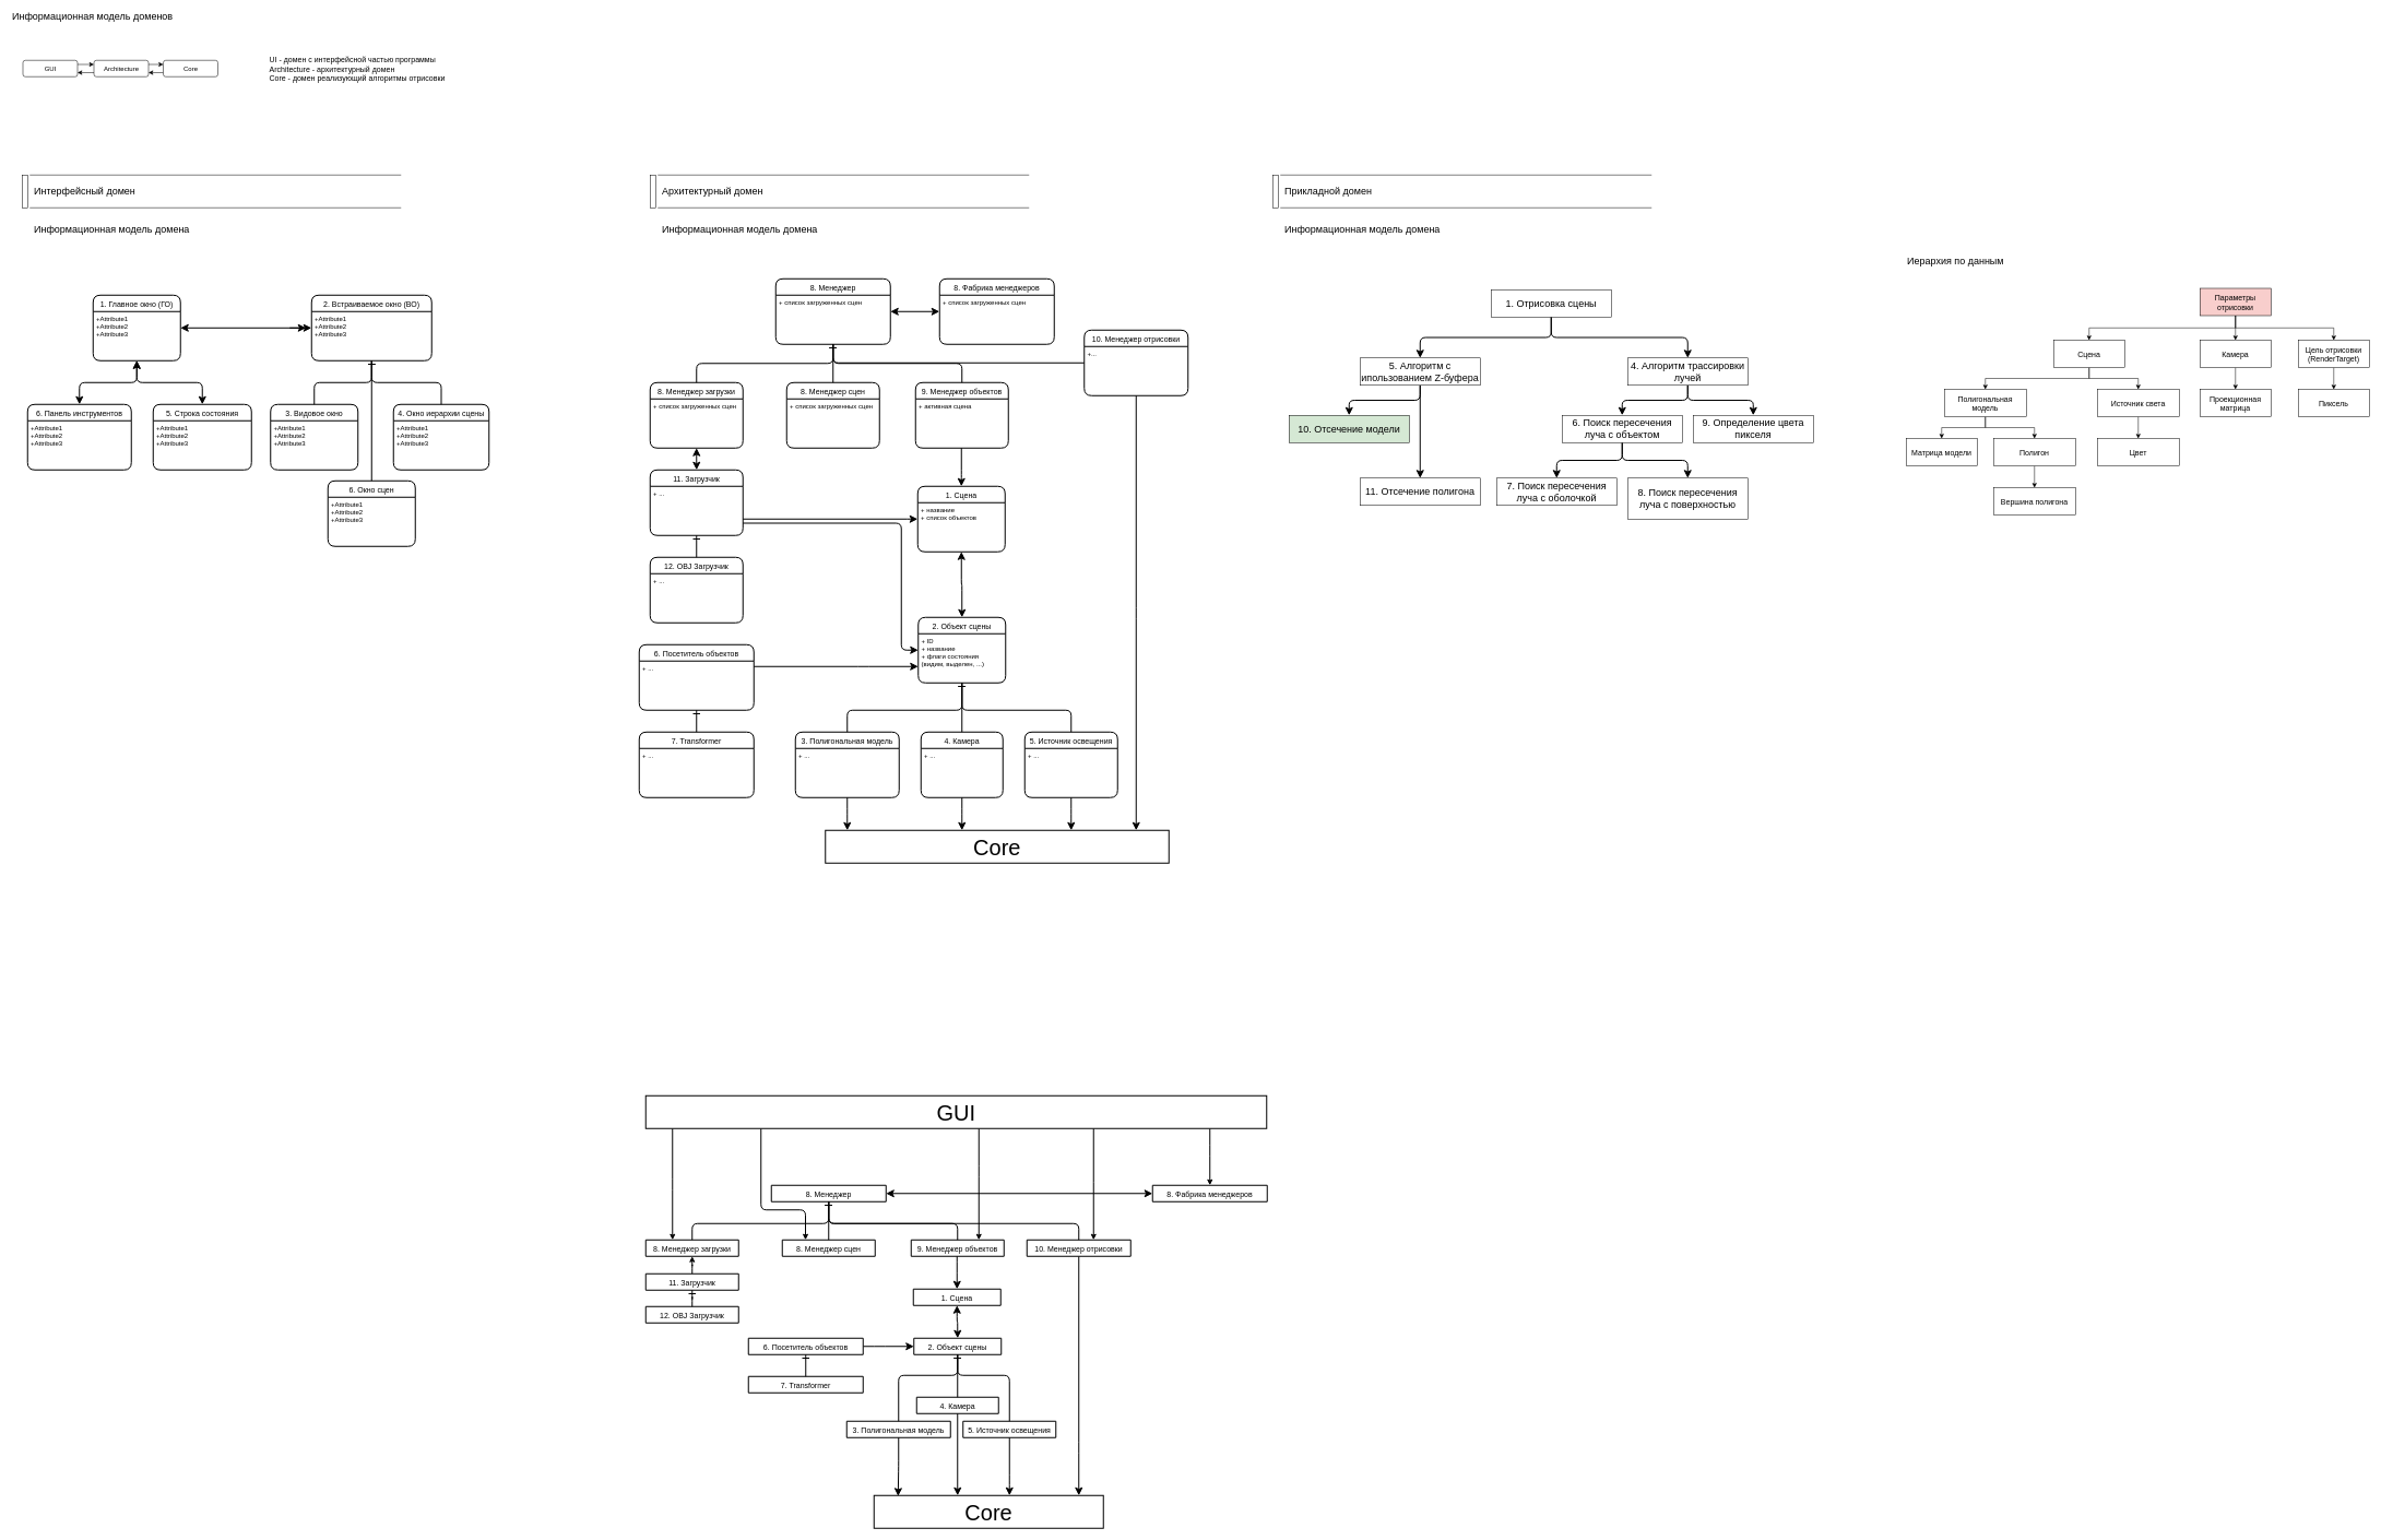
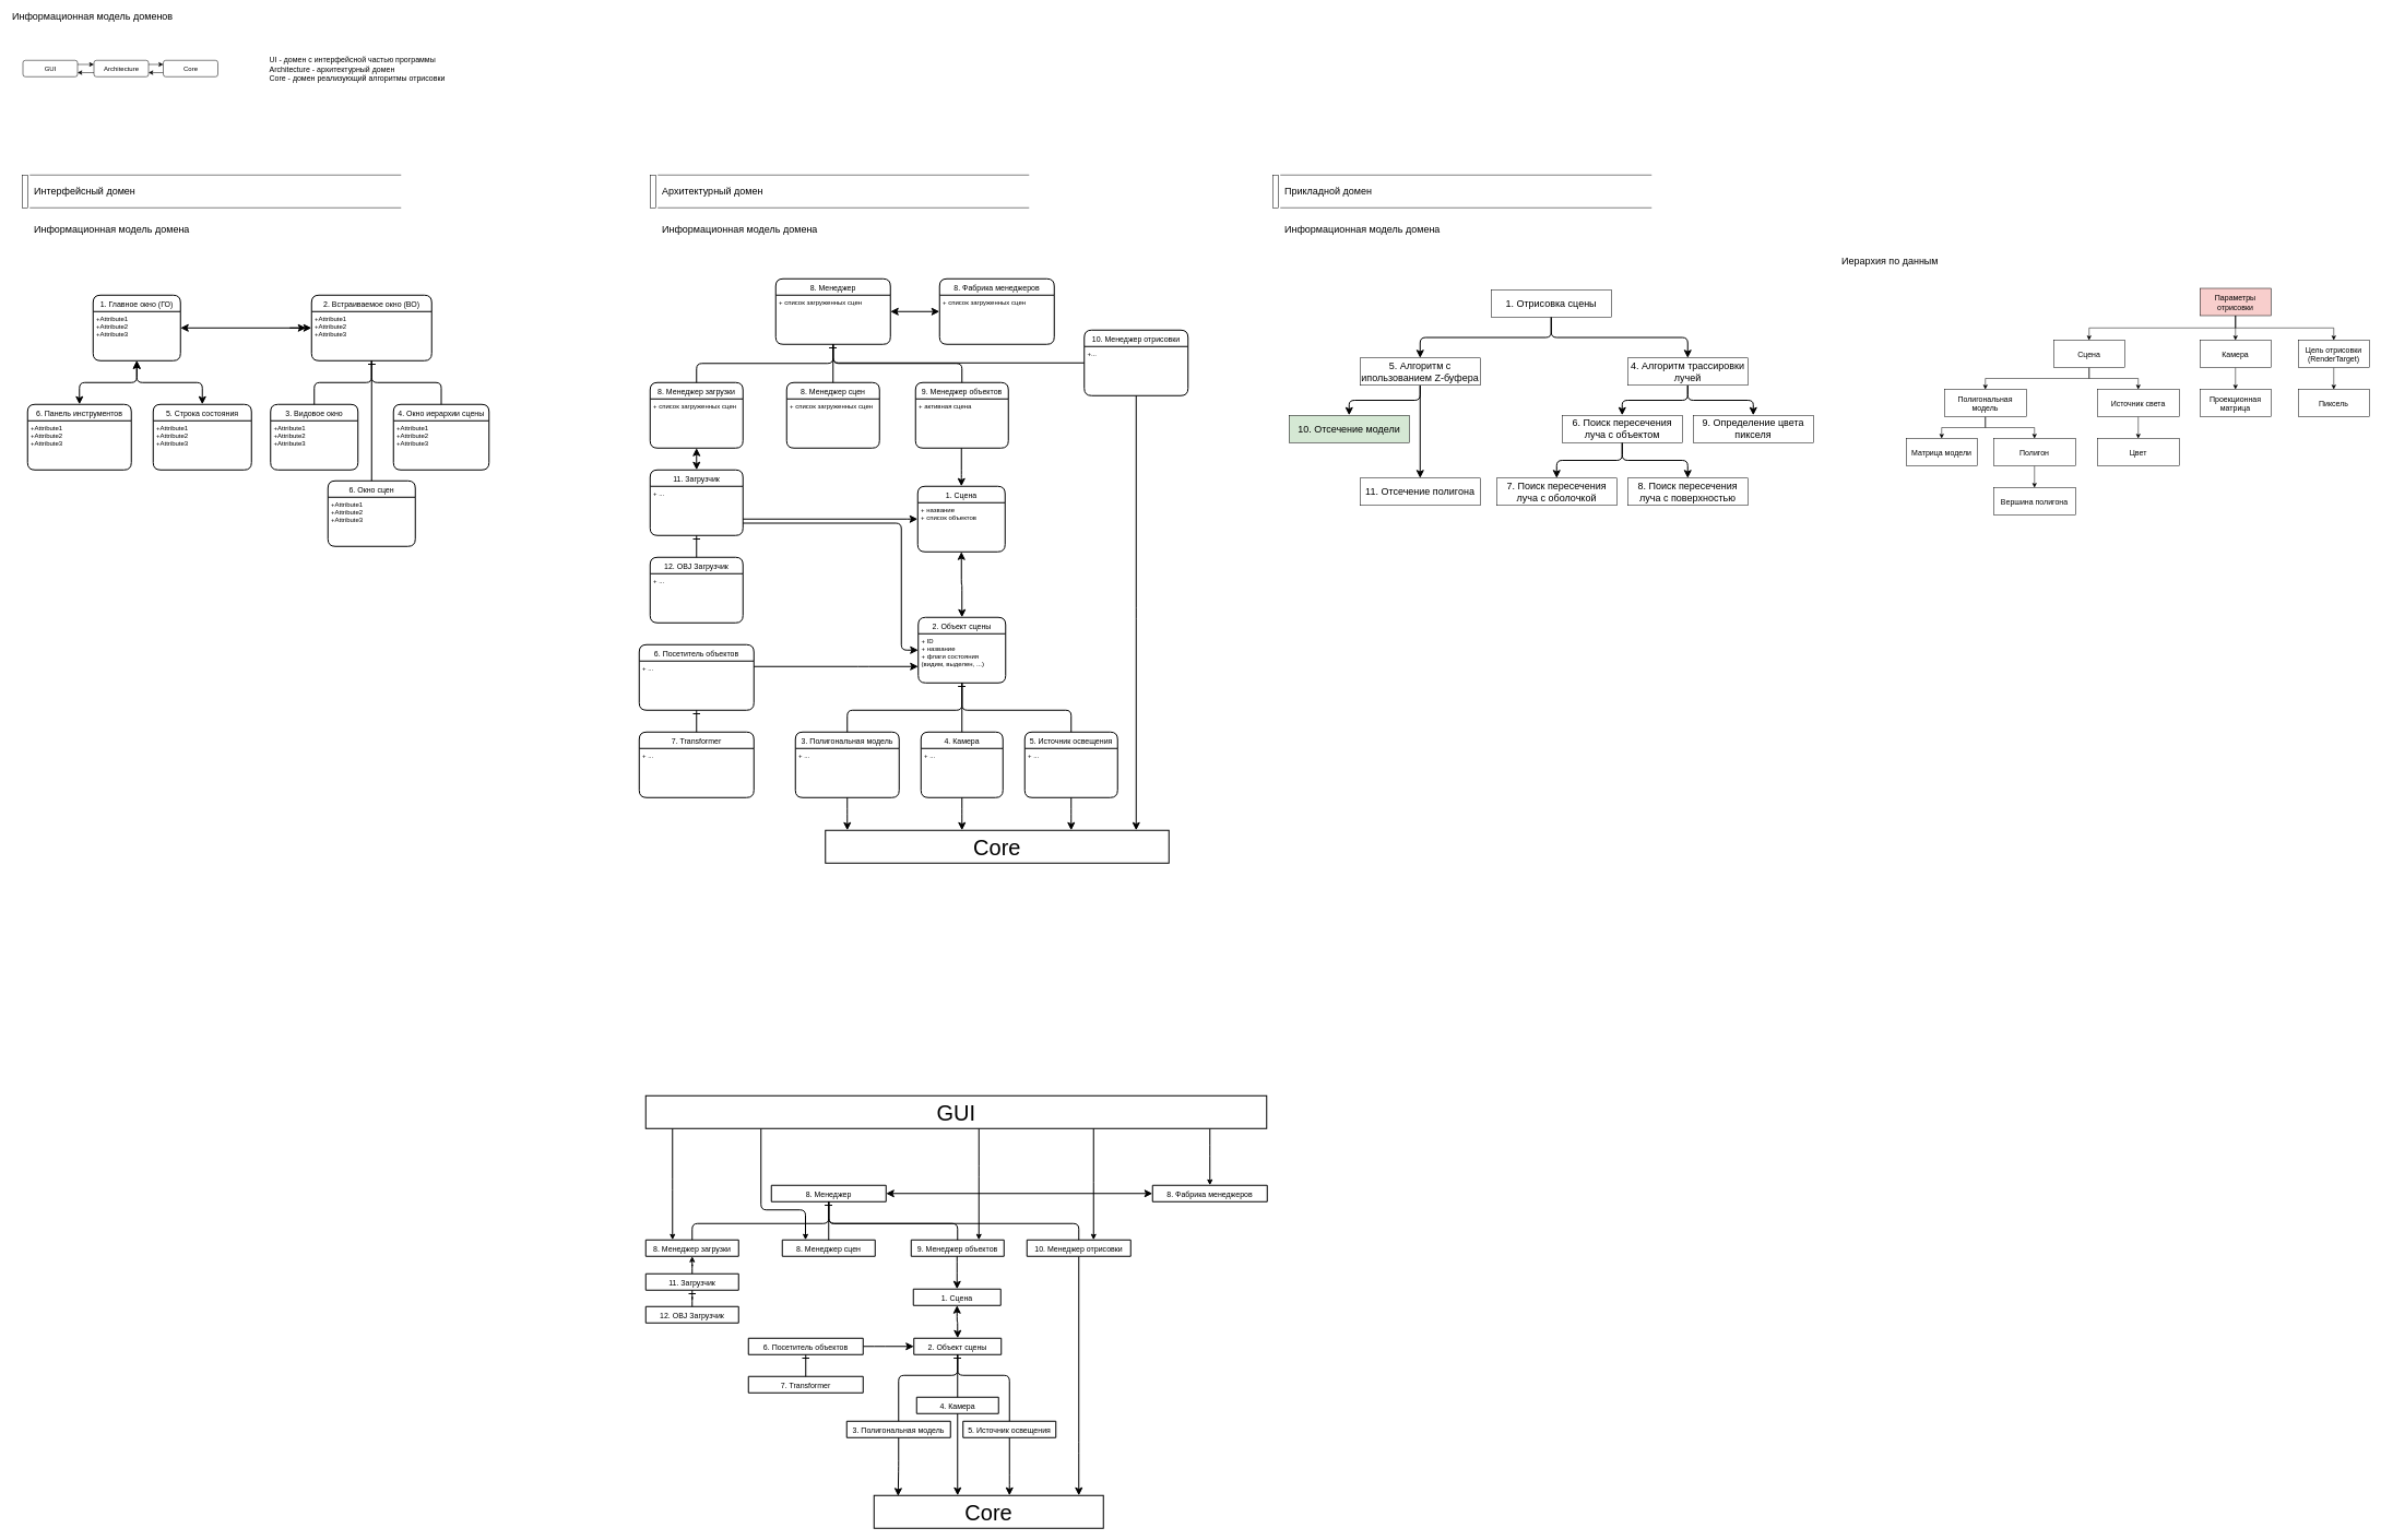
- <mxCell id="78" value="&lt;font style=&quot;font-size: 18px&quot;&gt;Иерархия по данным&lt;br&gt;&lt;/font&gt;" style="text;html=1;strokeColor=none;fillColor=none;align=left;verticalAlign=middle;whiteSpace=wrap;rounded=0;" parent="1" vertex="1"><mxGeometry x="3490" y="447.5" width="320" height="60" as="geometry" /></mxCell>
+ <mxCell id="78" value="&lt;font style=&quot;font-size: 18px&quot;&gt;Иерархия по данным&lt;br&gt;&lt;/font&gt;" style="text;html=1;strokeColor=none;fillColor=none;align=left;verticalAlign=middle;whiteSpace=wrap;rounded=0;" parent="1" vertex="1"><mxGeometry x="3370" y="447.5" width="320" height="60" as="geometry" /></mxCell>
- <mxCell id="109" value="8. Поиск пересечения луча с поверхностью" style="rounded=0;whiteSpace=wrap;html=1;fontSize=18;align=center;" parent="1" vertex="1"><mxGeometry x="2980" y="875" width="220" height="75" as="geometry" /></mxCell>
+ <mxCell id="109" value="8. Поиск пересечения луча с поверхностью" style="rounded=0;whiteSpace=wrap;html=1;fontSize=18;align=center;" parent="1" vertex="1"><mxGeometry x="2980" y="875" width="220" height="50" as="geometry" /></mxCell>
